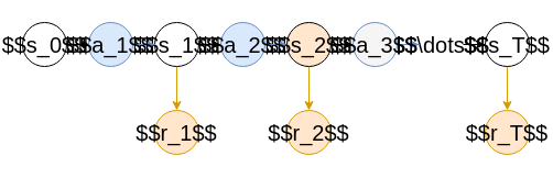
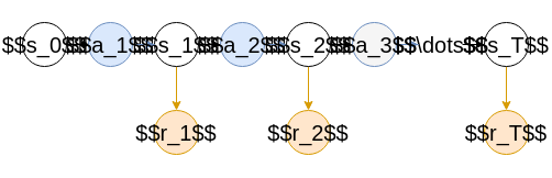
- <mxCell id="9" value="&lt;font style=&quot;font-size: 20px&quot;&gt;$$s_2$$&lt;/font&gt;" style="ellipse;whiteSpace=wrap;html=1;fontSize=20;fillColor=#ffe6cc;" parent="1" vertex="1"><mxGeometry x="260" y="20" width="40" height="40" as="geometry" /></mxCell>
+ <mxCell id="9" value="&lt;font style=&quot;font-size: 20px&quot;&gt;$$s_2$$&lt;/font&gt;" style="ellipse;whiteSpace=wrap;html=1;fontSize=20;" parent="1" vertex="1"><mxGeometry x="260" y="20" width="40" height="40" as="geometry" /></mxCell>
